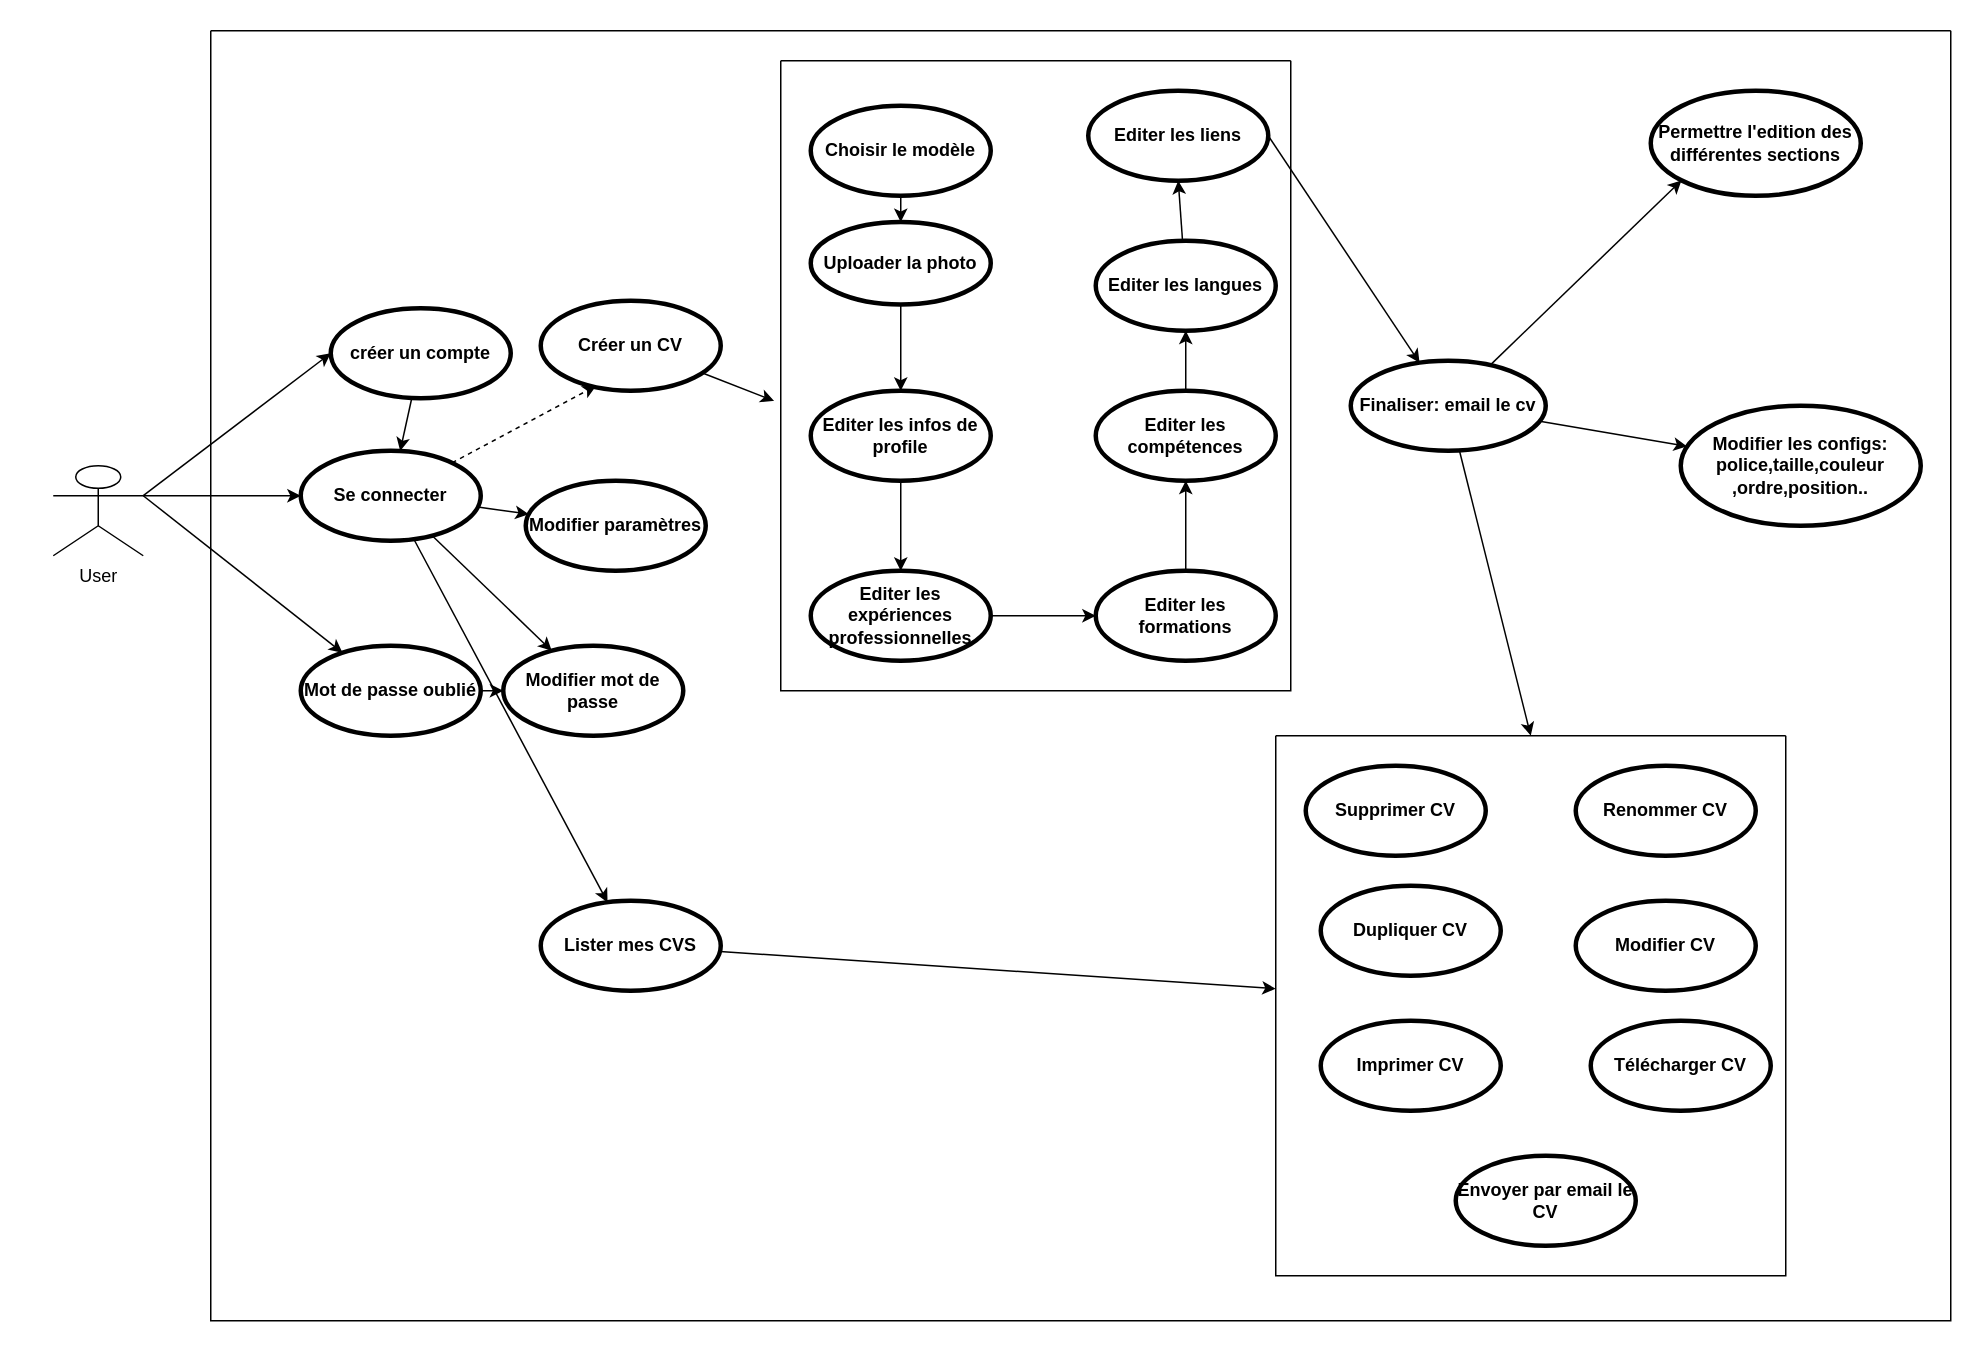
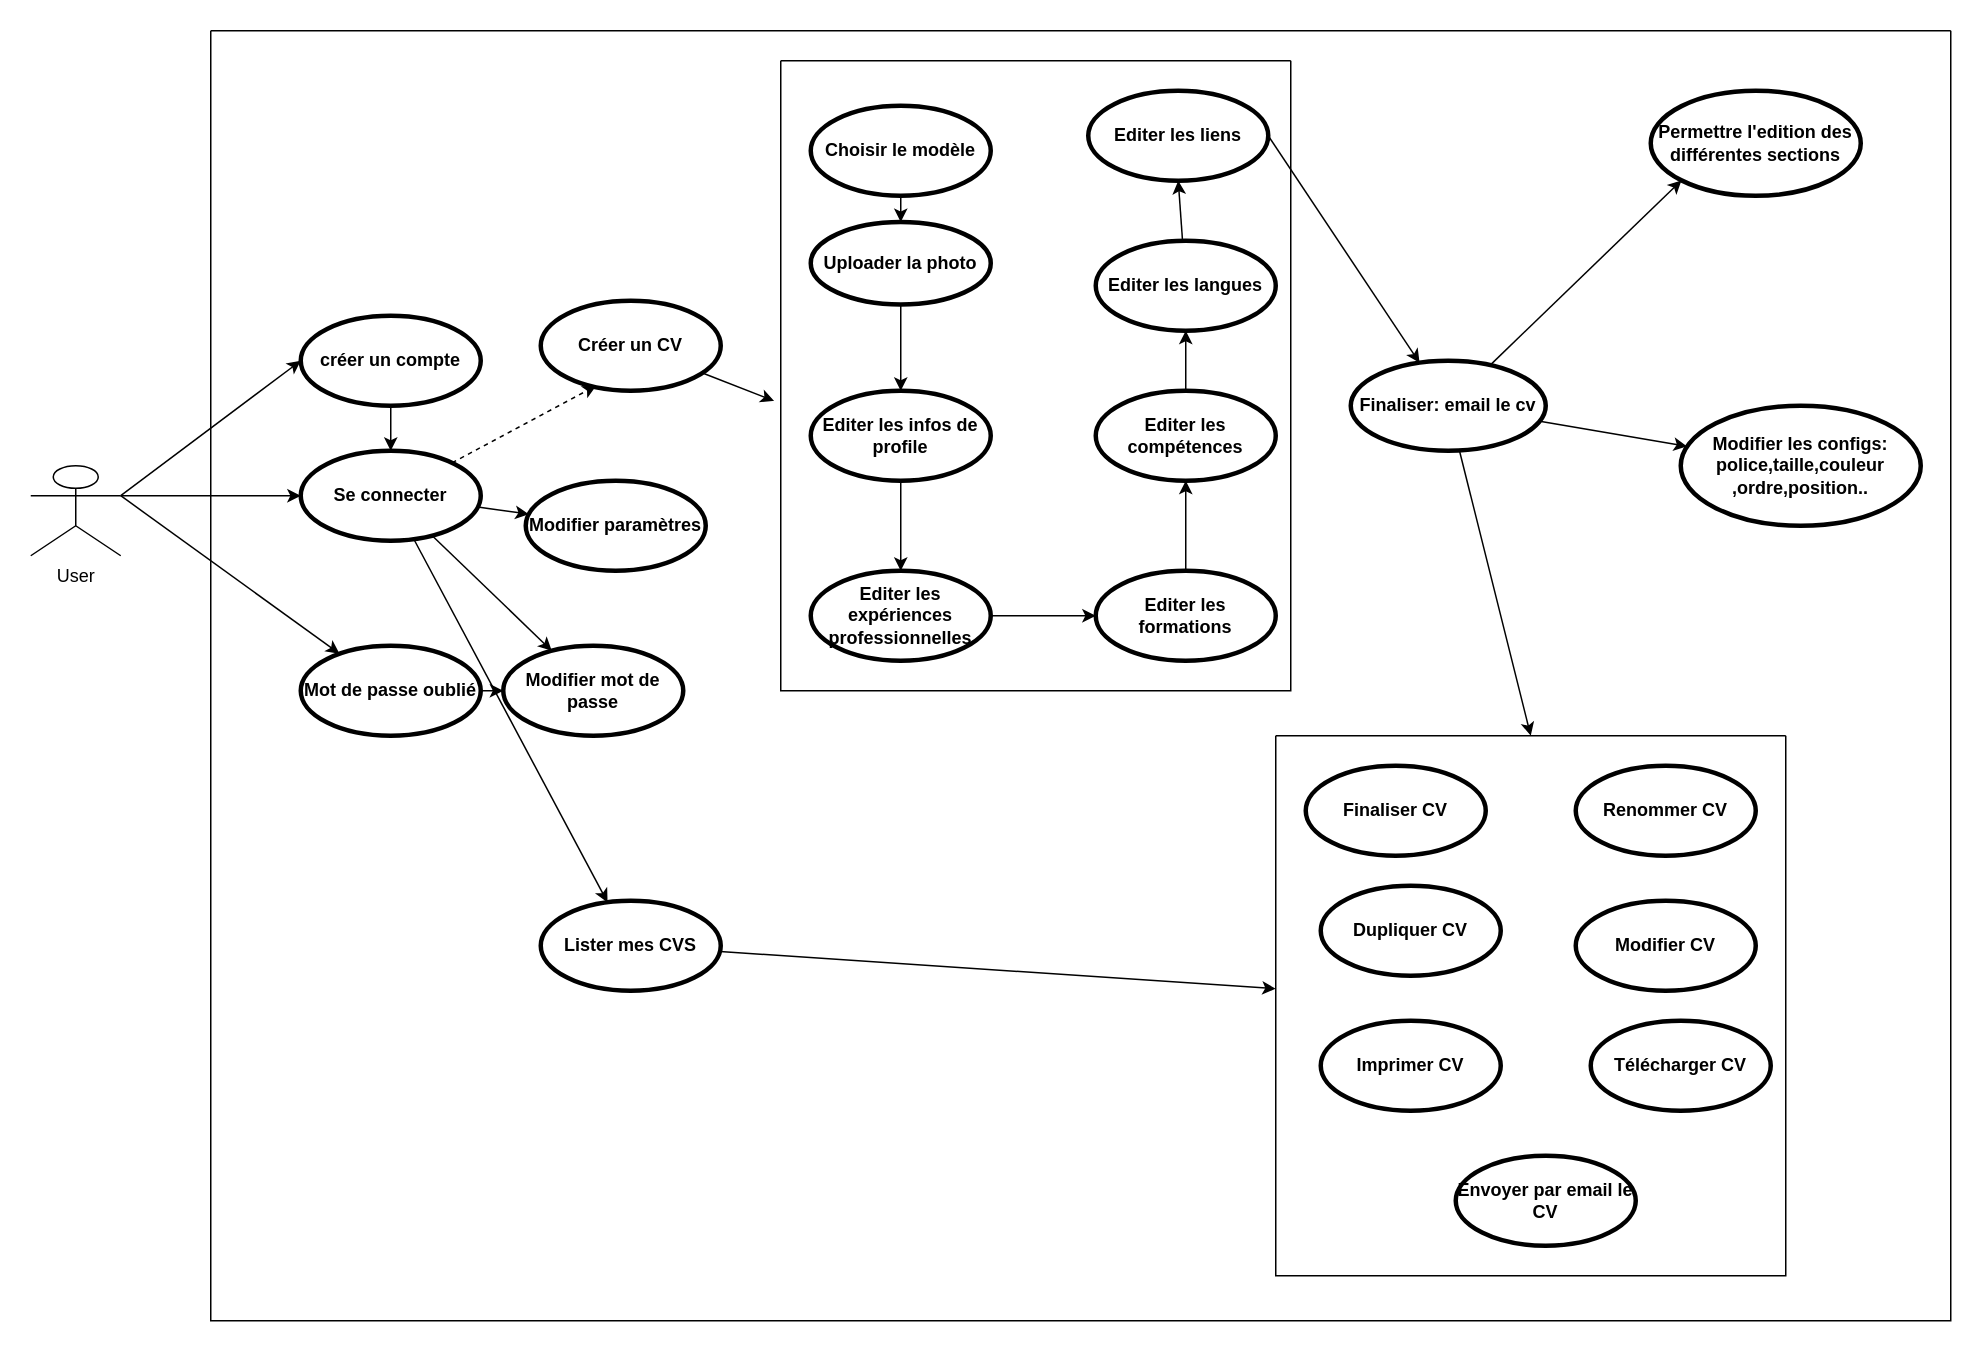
- <mxCell id="18" value="créer un compte" style="shape=ellipse;html=1;strokeWidth=3;fontStyle=1;whiteSpace=wrap;align=center;perimeter=ellipsePerimeter;" vertex="1" parent="6"><mxGeometry x="80" y="185" width="120" height="60" as="geometry" /></mxCell>
+ <mxCell id="18" value="créer un compte" style="shape=ellipse;html=1;strokeWidth=3;fontStyle=1;whiteSpace=wrap;align=center;perimeter=ellipsePerimeter;" vertex="1" parent="6"><mxGeometry x="60" y="190" width="120" height="60" as="geometry" /></mxCell>
- <mxCell id="5" value="User" style="shape=umlActor;html=1;verticalLabelPosition=bottom;verticalAlign=top;align=center;" vertex="1" parent="1"><mxGeometry x="35" y="310" width="60" height="60" as="geometry" /></mxCell>
+ <mxCell id="5" value="User" style="shape=umlActor;html=1;verticalLabelPosition=bottom;verticalAlign=top;align=center;" vertex="1" parent="1"><mxGeometry x="20" y="310" width="60" height="60" as="geometry" /></mxCell>
- <mxCell id="46" value="Supprimer CV" style="shape=ellipse;html=1;strokeWidth=3;fontStyle=1;whiteSpace=wrap;align=center;perimeter=ellipsePerimeter;" vertex="1" parent="43"><mxGeometry x="20" y="20" width="120" height="60" as="geometry" /></mxCell>
+ <mxCell id="46" value="Finaliser CV" style="shape=ellipse;html=1;strokeWidth=3;fontStyle=1;whiteSpace=wrap;align=center;perimeter=ellipsePerimeter;" vertex="1" parent="43"><mxGeometry x="20" y="20" width="120" height="60" as="geometry" /></mxCell>
